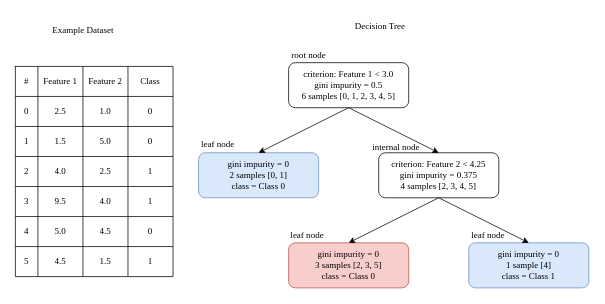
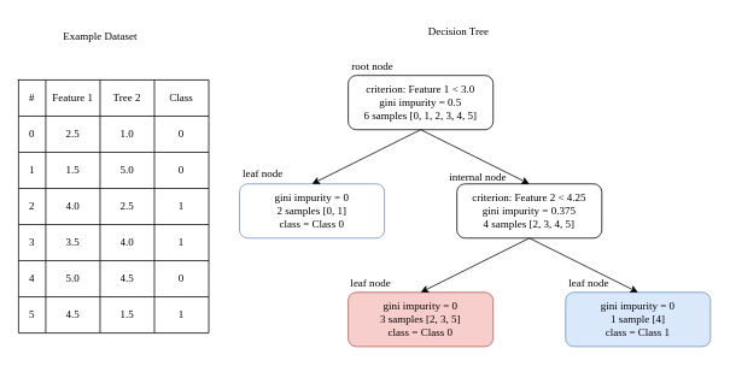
- <mxCell id="20" value="Feature 2" style="shape=partialRectangle;html=1;whiteSpace=wrap;connectable=0;strokeColor=inherit;overflow=hidden;fillColor=none;top=0;left=0;bottom=0;right=0;pointerEvents=1;fontFamily=Times New Roman;" vertex="1" parent="17"><mxGeometry x="90" width="60" height="40" as="geometry"><mxRectangle width="60" height="40" as="alternateBounds" /></mxGeometry></mxCell>
+ <mxCell id="20" value="Tree 2" style="shape=partialRectangle;html=1;whiteSpace=wrap;connectable=0;strokeColor=inherit;overflow=hidden;fillColor=none;top=0;left=0;bottom=0;right=0;pointerEvents=1;fontFamily=Times New Roman;" vertex="1" parent="17"><mxGeometry x="90" width="60" height="40" as="geometry"><mxRectangle width="60" height="40" as="alternateBounds" /></mxGeometry></mxCell>
- <mxCell id="4" value="&lt;div&gt;gini impurity = 0&lt;/div&gt;&lt;div&gt;2 samples [0, 1]&lt;/div&gt;&lt;div&gt;class = Class 0&lt;br&gt;&lt;/div&gt;" style="rounded=1;whiteSpace=wrap;html=1;fontFamily=Times New Roman;fillColor=#dae8fc;strokeColor=#6c8ebf;" vertex="1" parent="1"><mxGeometry x="264" y="203" width="160" height="60" as="geometry" /></mxCell>
+ <mxCell id="4" value="&lt;div&gt;gini impurity = 0&lt;/div&gt;&lt;div&gt;2 samples [0, 1]&lt;/div&gt;&lt;div&gt;class = Class 0&lt;br&gt;&lt;/div&gt;" style="rounded=1;whiteSpace=wrap;html=1;fontFamily=Times New Roman;fillColor=#ffffff;strokeColor=#6c8ebf;" vertex="1" parent="1"><mxGeometry x="264" y="203" width="160" height="60" as="geometry" /></mxCell>
- <mxCell id="39" value="9.5" style="shape=partialRectangle;html=1;whiteSpace=wrap;connectable=0;strokeColor=inherit;overflow=hidden;fillColor=none;top=0;left=0;bottom=0;right=0;pointerEvents=1;fontFamily=Times New Roman;" vertex="1" parent="37"><mxGeometry x="30" width="60" height="40" as="geometry"><mxRectangle width="60" height="40" as="alternateBounds" /></mxGeometry></mxCell>
+ <mxCell id="39" value="3.5" style="shape=partialRectangle;html=1;whiteSpace=wrap;connectable=0;strokeColor=inherit;overflow=hidden;fillColor=none;top=0;left=0;bottom=0;right=0;pointerEvents=1;fontFamily=Times New Roman;" vertex="1" parent="37"><mxGeometry x="30" width="60" height="40" as="geometry"><mxRectangle width="60" height="40" as="alternateBounds" /></mxGeometry></mxCell>
